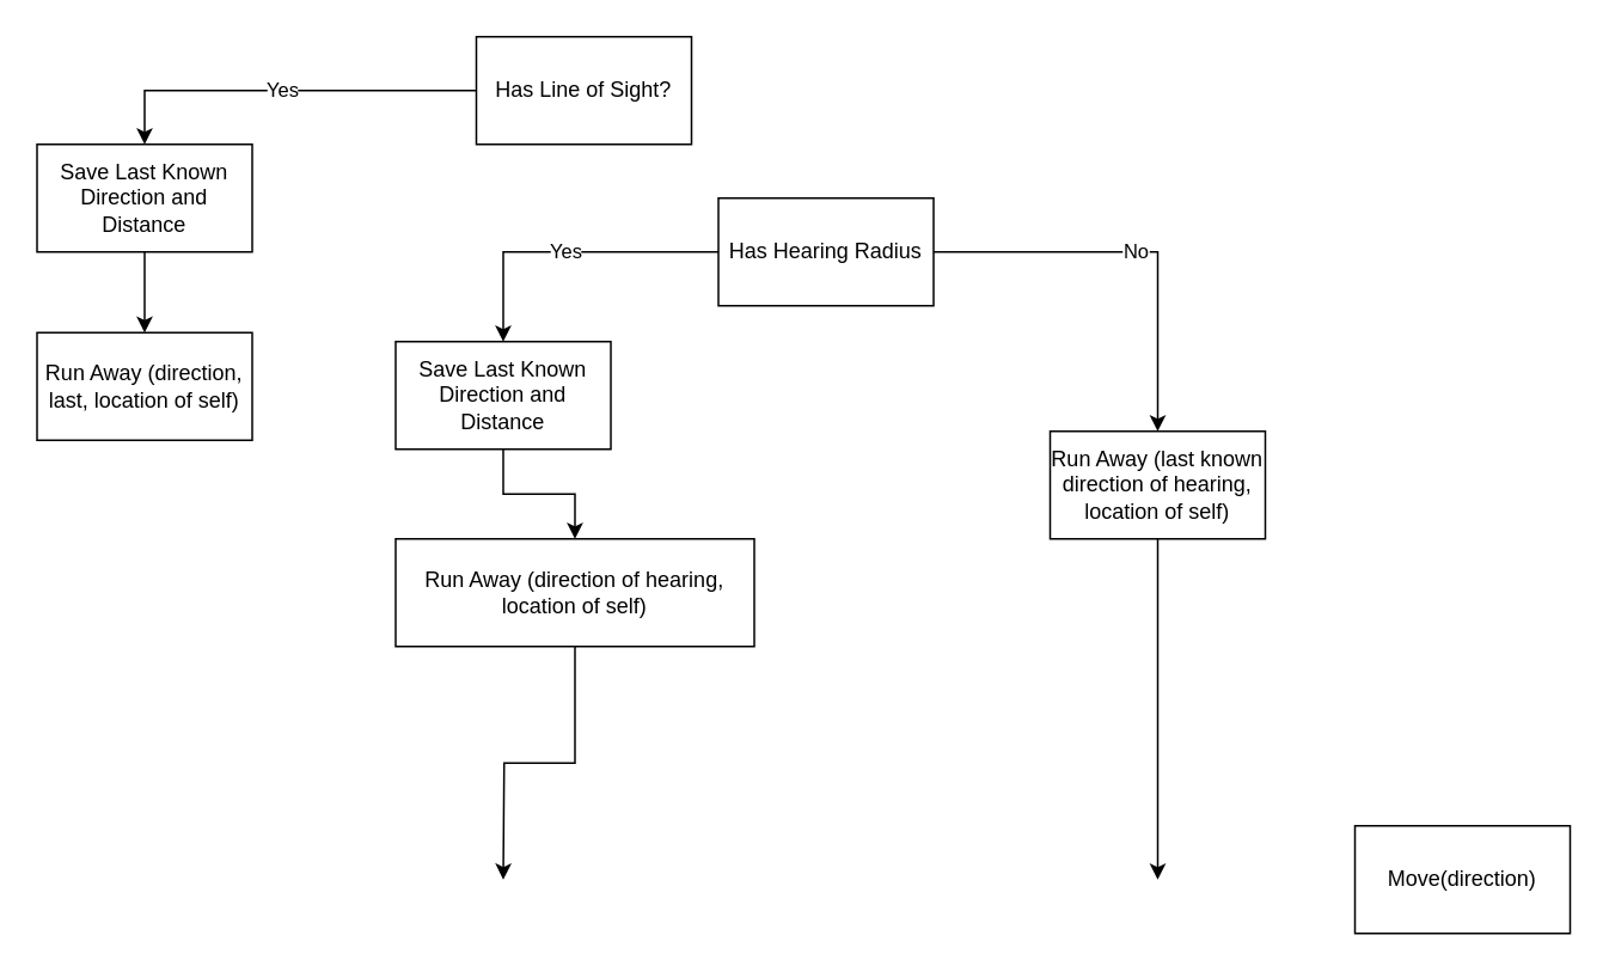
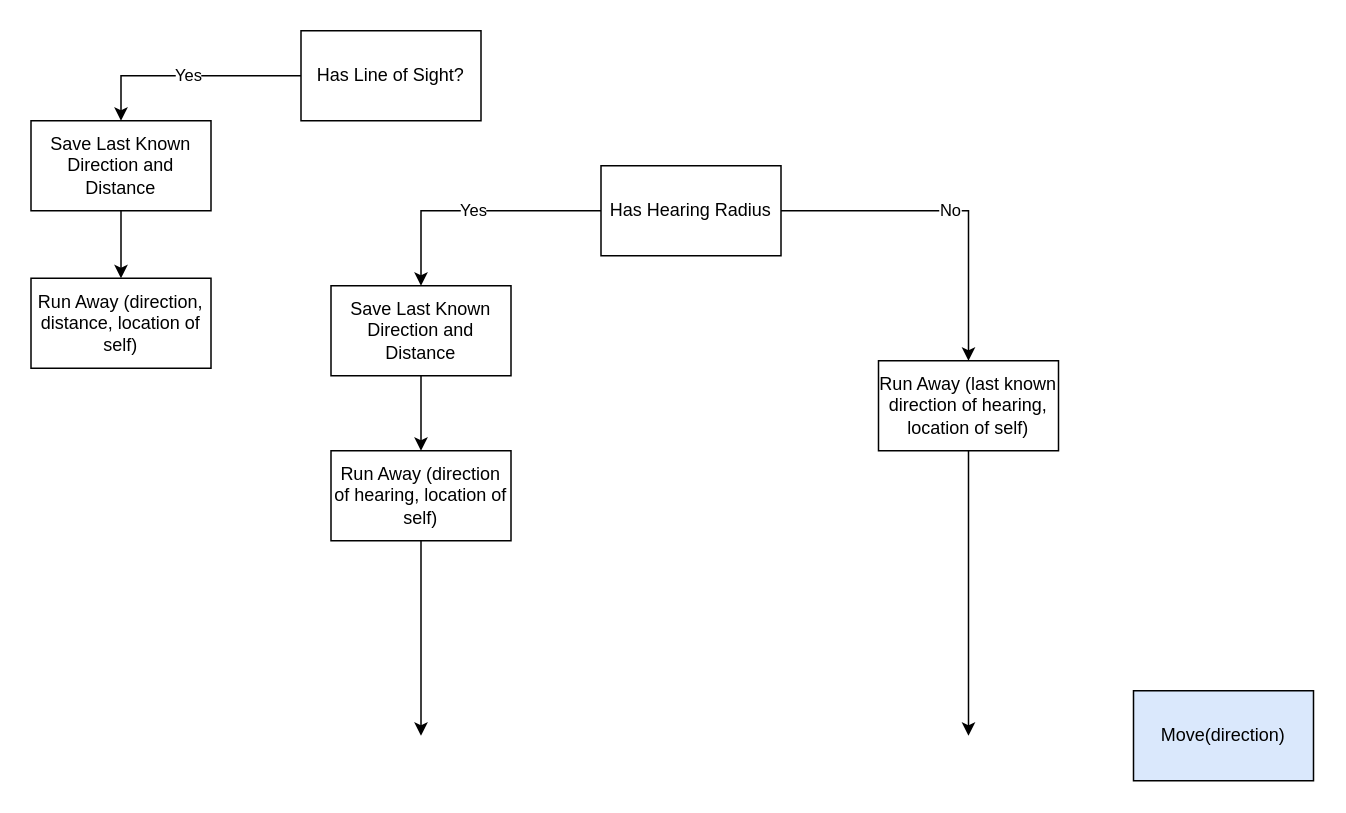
- <mxCell id="3" value="Has Line of Sight?" style="rounded=0;whiteSpace=wrap;html=1;" vertex="1" parent="1"><mxGeometry x="265" y="20" width="120" height="60" as="geometry" /></mxCell>
+ <mxCell id="3" value="Has Line of Sight?" style="rounded=0;whiteSpace=wrap;html=1;" vertex="1" parent="1"><mxGeometry x="200" y="20" width="120" height="60" as="geometry" /></mxCell>
- <mxCell id="4" value="Run Away (direction, last, location of self)" style="rounded=0;whiteSpace=wrap;html=1;" vertex="1" parent="1"><mxGeometry x="20" y="185" width="120" height="60" as="geometry" /></mxCell>
+ <mxCell id="4" value="Run Away (direction, distance, location of self)" style="rounded=0;whiteSpace=wrap;html=1;" vertex="1" parent="1"><mxGeometry x="20" y="185" width="120" height="60" as="geometry" /></mxCell>
- <mxCell id="9" value="Run Away (direction of hearing, location of self)" style="rounded=0;whiteSpace=wrap;html=1;" vertex="1" parent="1"><mxGeometry x="220" y="300" width="200" height="60" as="geometry" /></mxCell>
+ <mxCell id="9" value="Run Away (direction of hearing, location of self)" style="rounded=0;whiteSpace=wrap;html=1;" vertex="1" parent="1"><mxGeometry x="220" y="300" width="120" height="60" as="geometry" /></mxCell>
- <mxCell id="14" value="Move(direction)" style="rounded=0;whiteSpace=wrap;html=1;" vertex="1" parent="1"><mxGeometry x="755" y="460" width="120" height="60" as="geometry" /></mxCell>
+ <mxCell id="14" value="Move(direction)" style="rounded=0;whiteSpace=wrap;html=1;fillColor=#dae8fc;" vertex="1" parent="1"><mxGeometry x="755" y="460" width="120" height="60" as="geometry" /></mxCell>
